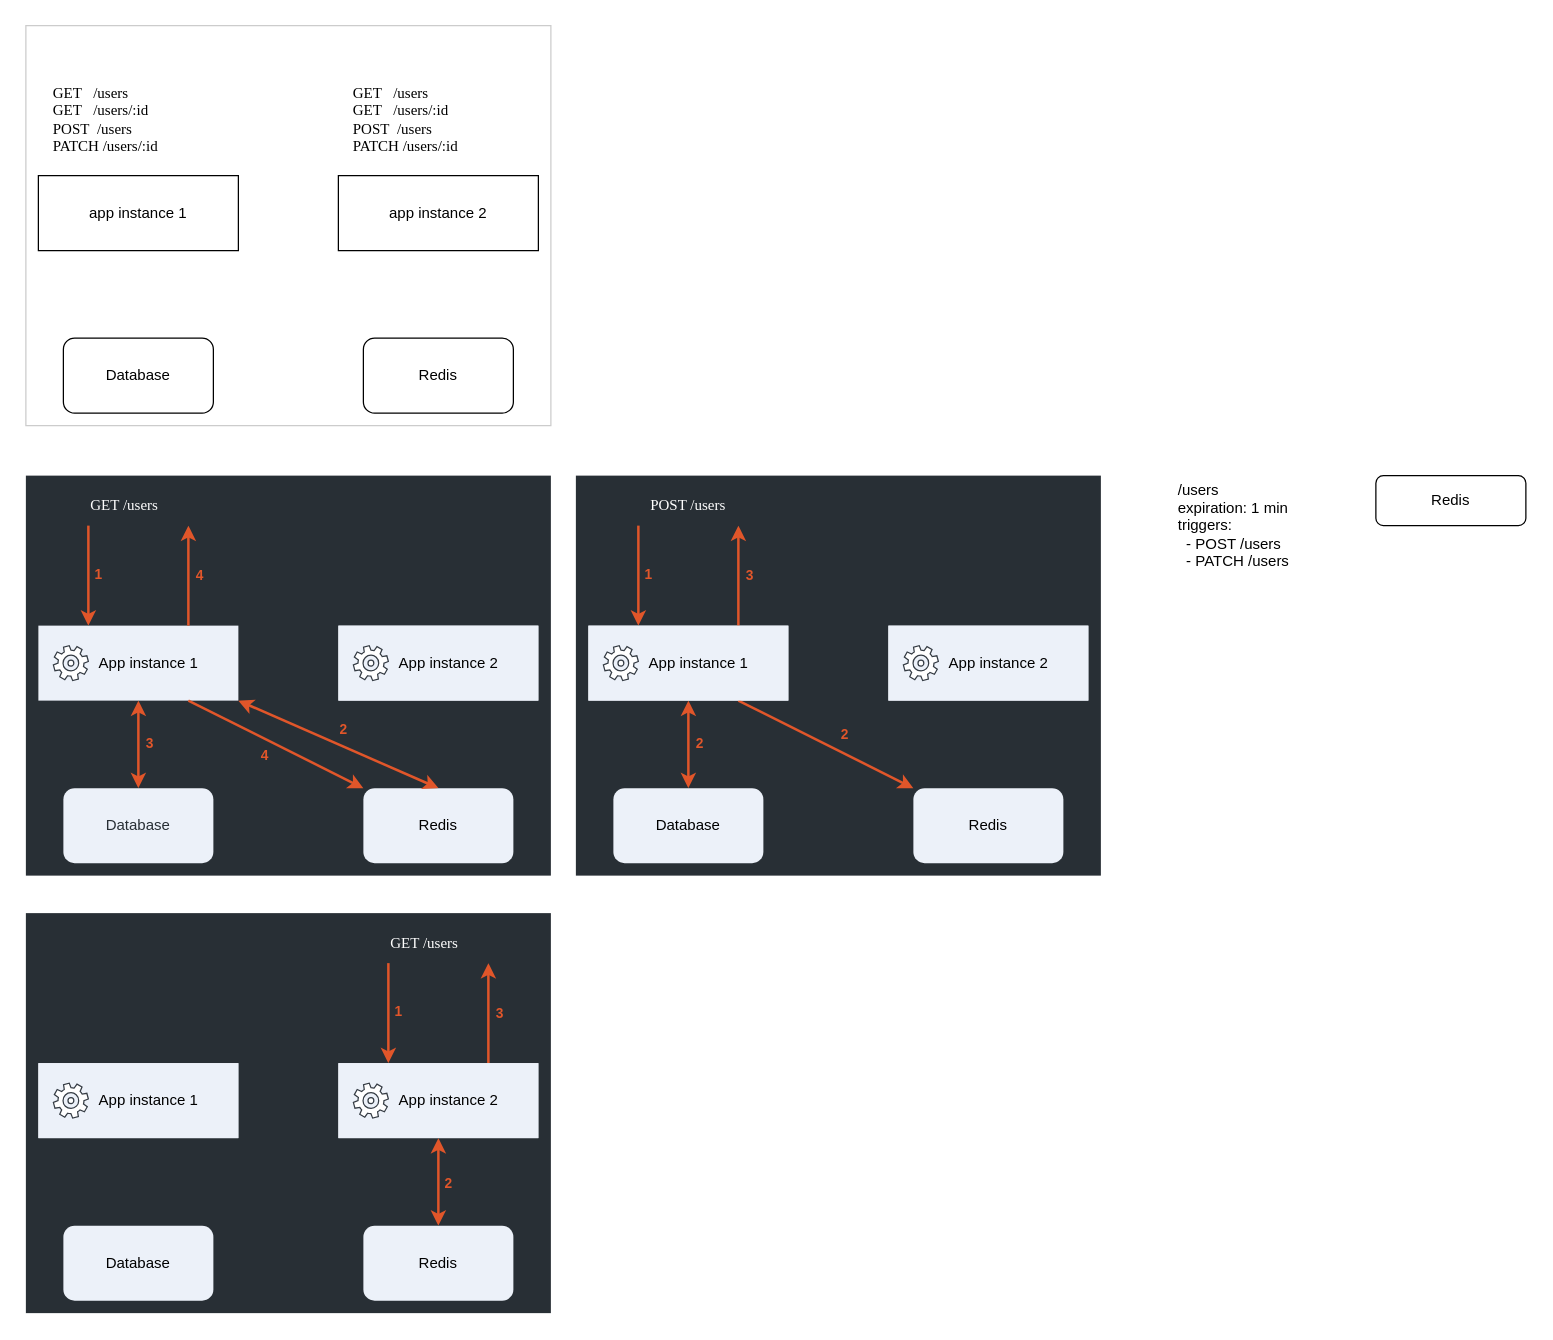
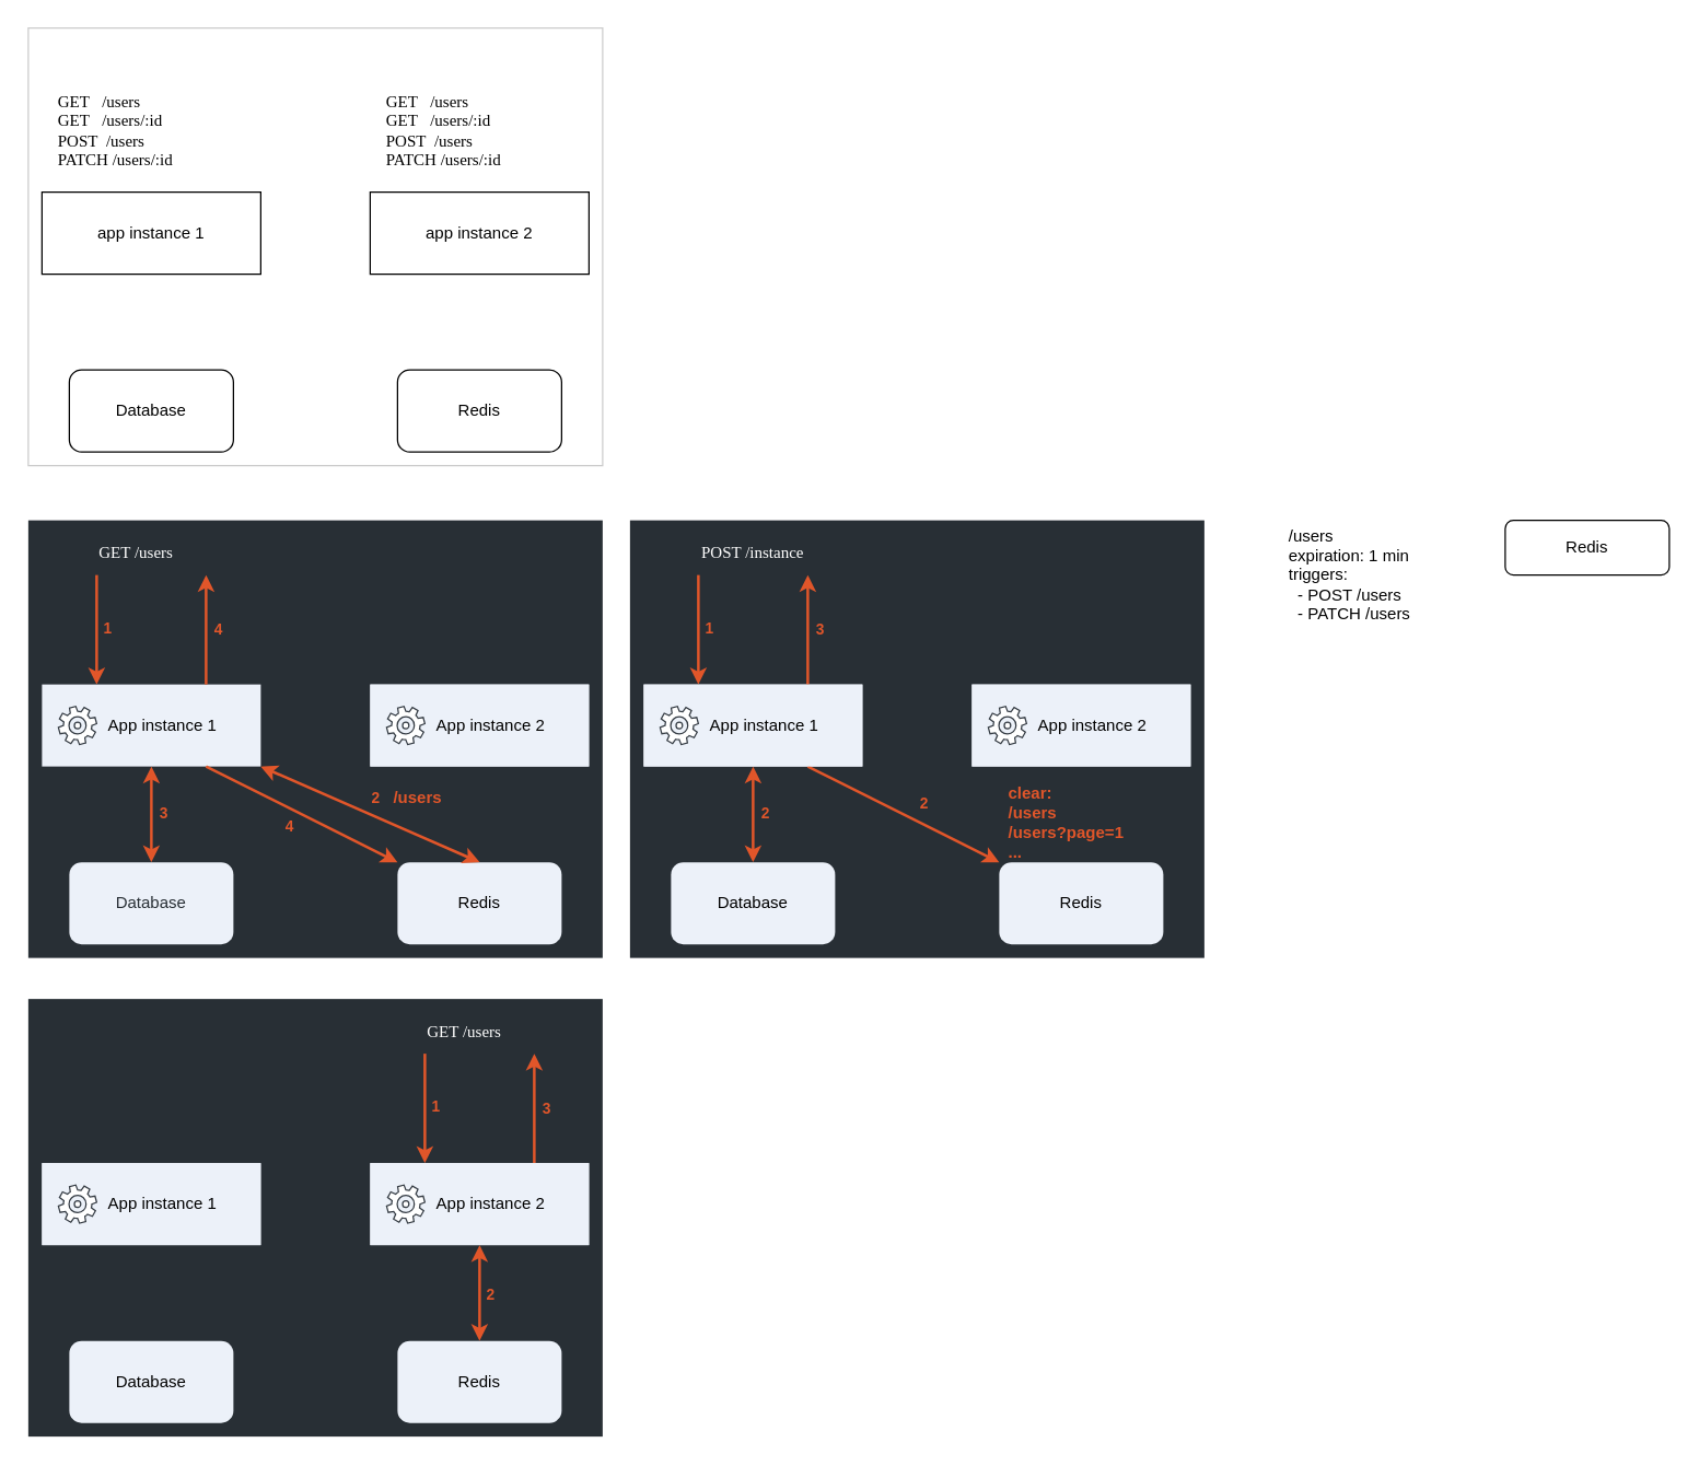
- <mxCell id="42" value="&lt;font face=&quot;Lucida Console&quot;&gt;POST /users&lt;br&gt;&lt;/font&gt;" style="text;html=1;strokeColor=none;fillColor=none;align=center;verticalAlign=top;whiteSpace=wrap;rounded=0;fontColor=#FFFFFF;" parent="1" vertex="1"><mxGeometry x="490" y="390" width="120" height="30" as="geometry" /></mxCell>
+ <mxCell id="42" value="&lt;font face=&quot;Lucida Console&quot;&gt;POST /instance&lt;br&gt;&lt;/font&gt;" style="text;html=1;strokeColor=none;fillColor=none;align=center;verticalAlign=top;whiteSpace=wrap;rounded=0;fontColor=#FFFFFF;" parent="1" vertex="1"><mxGeometry x="490" y="390" width="120" height="30" as="geometry" /></mxCell>
+ <mxCell id="54" value="/users" style="text;html=1;strokeColor=none;fillColor=none;align=center;verticalAlign=middle;whiteSpace=wrap;rounded=0;fontColor=#E1562A;fontStyle=1" vertex="1" parent="1"><mxGeometry x="280" y="568" width="50" height="30" as="geometry" /></mxCell>
+ <mxCell id="51" value="&lt;span style=&quot;&quot;&gt;clear:&lt;br&gt;/users&lt;br&gt;/users?page=1&lt;br&gt;...&lt;/span&gt;" style="text;html=1;strokeColor=none;fillColor=none;align=left;verticalAlign=middle;whiteSpace=wrap;rounded=0;fontColor=#E1562A;fontStyle=1" vertex="1" parent="1"><mxGeometry x="735" y="571" width="110" height="59" as="geometry" /></mxCell>
